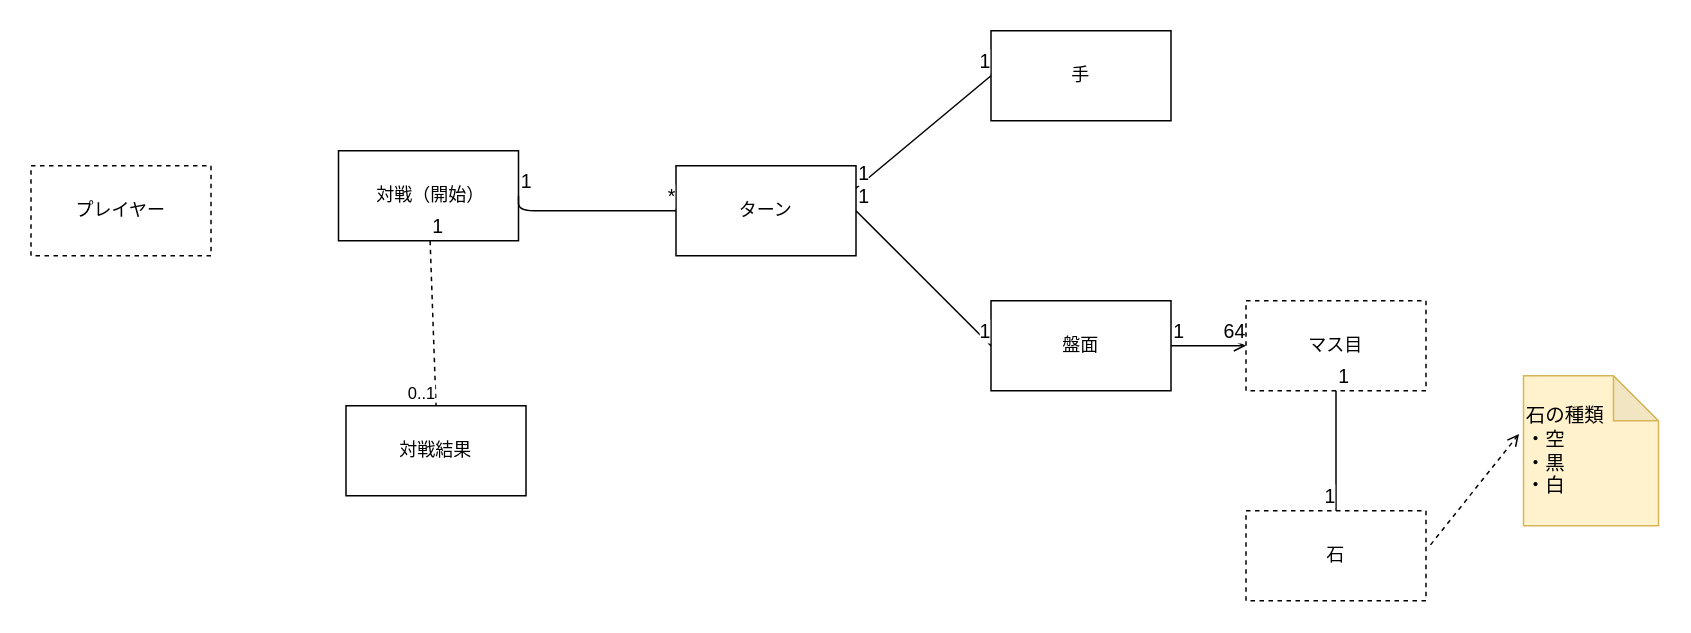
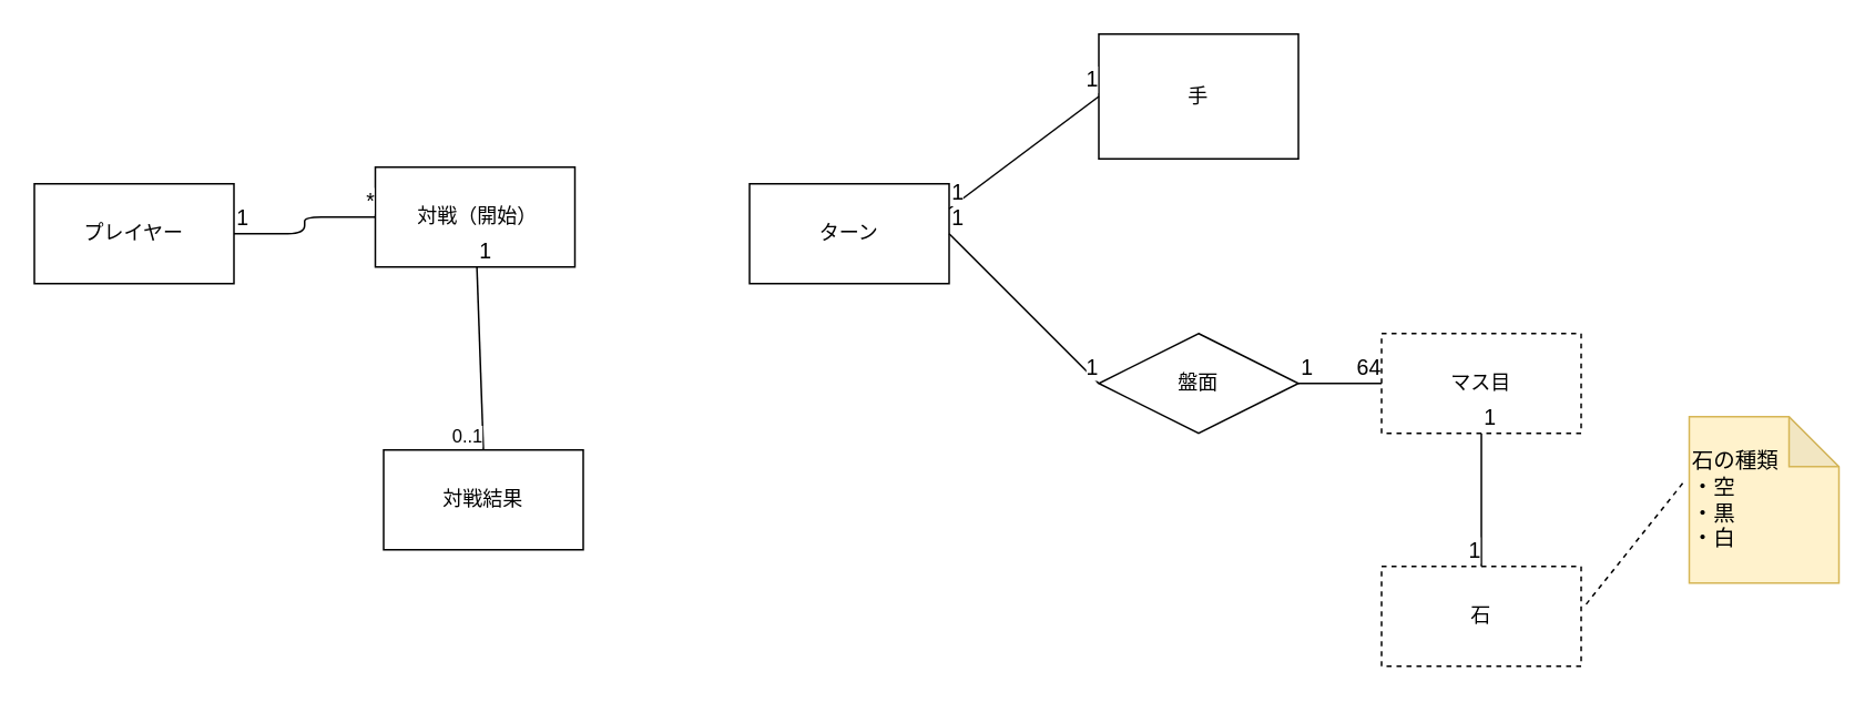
- <mxCell id="27" value="手" style="rounded=0;whiteSpace=wrap;html=1;" parent="1" vertex="1"><mxGeometry x="660" y="20" width="120" height="60" as="geometry" /></mxCell>
+ <mxCell id="27" value="手" style="rounded=0;whiteSpace=wrap;html=1;" parent="1" vertex="1"><mxGeometry x="660" y="20" width="120" height="75" as="geometry" /></mxCell>
+ <mxCell id="7" value="" style="endArrow=none;html=1;edgeStyle=orthogonalEdgeStyle;exitX=1;exitY=0.5;exitDx=0;exitDy=0;entryX=0;entryY=0.5;entryDx=0;entryDy=0;" parent="1" source="6" target="2" edge="1"><mxGeometry relative="1" as="geometry"><mxPoint x="310" y="420" as="sourcePoint" /><mxPoint x="470" y="420" as="targetPoint" /></mxGeometry></mxCell>
+ <mxCell id="8" value="1" style="edgeLabel;resizable=0;html=1;align=left;verticalAlign=bottom;fontSize=13;" parent="7" connectable="0" vertex="1"><mxGeometry x="-1" relative="1" as="geometry" /></mxCell>
+ <mxCell id="9" value="*" style="edgeLabel;resizable=0;html=1;align=right;verticalAlign=bottom;fontSize=13;" parent="7" connectable="0" vertex="1"><mxGeometry x="1" relative="1" as="geometry" /></mxCell>
- <mxCell id="6" value="プレイヤー" style="rounded=0;whiteSpace=wrap;html=1;dashed=1;" parent="1" vertex="1"><mxGeometry x="20" y="110" width="120" height="60" as="geometry" /></mxCell>
+ <mxCell id="6" value="プレイヤー" style="rounded=0;whiteSpace=wrap;html=1;" parent="1" vertex="1"><mxGeometry x="20" y="110" width="120" height="60" as="geometry" /></mxCell>
- <mxCell id="14" value="" style="endArrow=none;html=1;edgeStyle=orthogonalEdgeStyle;exitX=1;exitY=0.5;exitDx=0;exitDy=0;" parent="1" source="2" target="13" edge="1"><mxGeometry relative="1" as="geometry"><mxPoint x="150" y="150" as="sourcePoint" /><mxPoint x="240" y="150" as="targetPoint" /><Array as="points"><mxPoint x="390" y="140" /><mxPoint x="390" y="140" /></Array></mxGeometry></mxCell>
- <mxCell id="15" value="1" style="edgeLabel;resizable=0;html=1;align=left;verticalAlign=bottom;fontSize=13;" parent="14" connectable="0" vertex="1"><mxGeometry x="-1" relative="1" as="geometry" /></mxCell>
- <mxCell id="16" value="*" style="edgeLabel;resizable=0;html=1;align=right;verticalAlign=bottom;fontSize=13;" parent="14" connectable="0" vertex="1"><mxGeometry x="1" relative="1" as="geometry" /></mxCell>
- <mxCell id="10" value="" style="endArrow=none;html=1;entryX=0.5;entryY=0;entryDx=0;entryDy=0;dashed=1;" parent="1" source="2" target="5" edge="1"><mxGeometry relative="1" as="geometry"><mxPoint x="210" y="170" as="sourcePoint" /><mxPoint x="240" y="150" as="targetPoint" /></mxGeometry></mxCell>
+ <mxCell id="10" value="" style="endArrow=none;html=1;entryX=0.5;entryY=0;entryDx=0;entryDy=0;" parent="1" source="2" target="5" edge="1"><mxGeometry relative="1" as="geometry"><mxPoint x="210" y="170" as="sourcePoint" /><mxPoint x="240" y="150" as="targetPoint" /></mxGeometry></mxCell>
- <mxCell id="4" value="盤面" style="rounded=0;whiteSpace=wrap;html=1;" parent="1" vertex="1"><mxGeometry x="660" y="200" width="120" height="60" as="geometry" /></mxCell>
+ <mxCell id="4" value="盤面" style="rhombus;whiteSpace=wrap;html=1;" parent="1" vertex="1"><mxGeometry x="660" y="200" width="120" height="60" as="geometry" /></mxCell>
- <mxCell id="20" value="" style="endArrow=open;html=1;edgeStyle=orthogonalEdgeStyle;entryX=0;entryY=0.5;entryDx=0;entryDy=0;" parent="1" source="4" target="23" edge="1"><mxGeometry relative="1" as="geometry"><mxPoint x="810" y="140" as="sourcePoint" /><mxPoint x="700" y="150" as="targetPoint" /><Array as="points" /></mxGeometry></mxCell>
+ <mxCell id="20" value="" style="endArrow=none;html=1;edgeStyle=orthogonalEdgeStyle;entryX=0;entryY=0.5;entryDx=0;entryDy=0;" parent="1" source="4" target="23" edge="1"><mxGeometry relative="1" as="geometry"><mxPoint x="810" y="140" as="sourcePoint" /><mxPoint x="700" y="150" as="targetPoint" /><Array as="points" /></mxGeometry></mxCell>
- <mxCell id="32" value="" style="endArrow=open;html=1;rounded=0;fontSize=13;exitX=1.025;exitY=0.379;exitDx=0;exitDy=0;exitPerimeter=0;entryX=-0.033;entryY=0.388;entryDx=0;entryDy=0;entryPerimeter=0;dashed=1;" parent="1" source="3" target="31" edge="1"><mxGeometry width="50" height="50" relative="1" as="geometry"><mxPoint x="890" y="180" as="sourcePoint" /><mxPoint x="940" y="130" as="targetPoint" /></mxGeometry></mxCell>
+ <mxCell id="32" value="" style="endArrow=none;html=1;rounded=0;fontSize=13;exitX=1.025;exitY=0.379;exitDx=0;exitDy=0;exitPerimeter=0;entryX=-0.033;entryY=0.388;entryDx=0;entryDy=0;entryPerimeter=0;dashed=1;" parent="1" source="3" target="31" edge="1"><mxGeometry width="50" height="50" relative="1" as="geometry"><mxPoint x="890" y="180" as="sourcePoint" /><mxPoint x="940" y="130" as="targetPoint" /></mxGeometry></mxCell>
